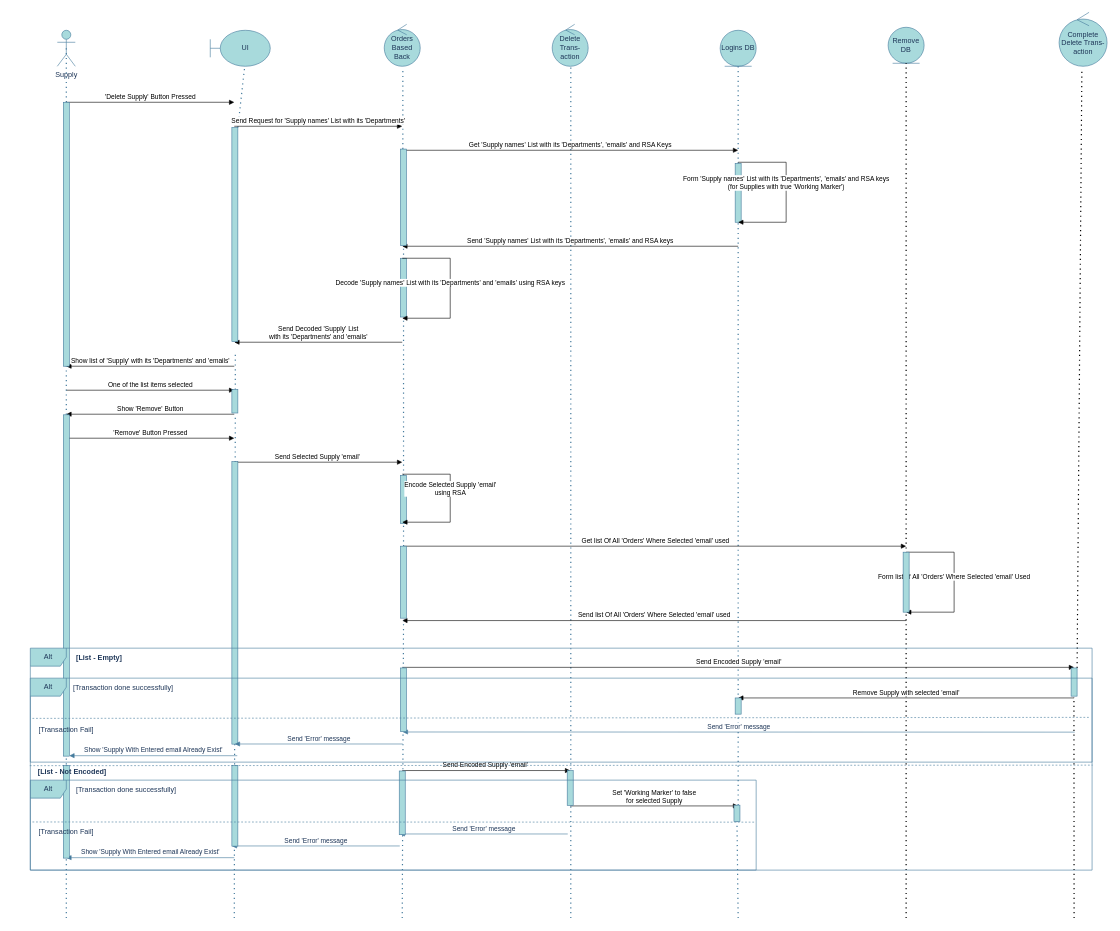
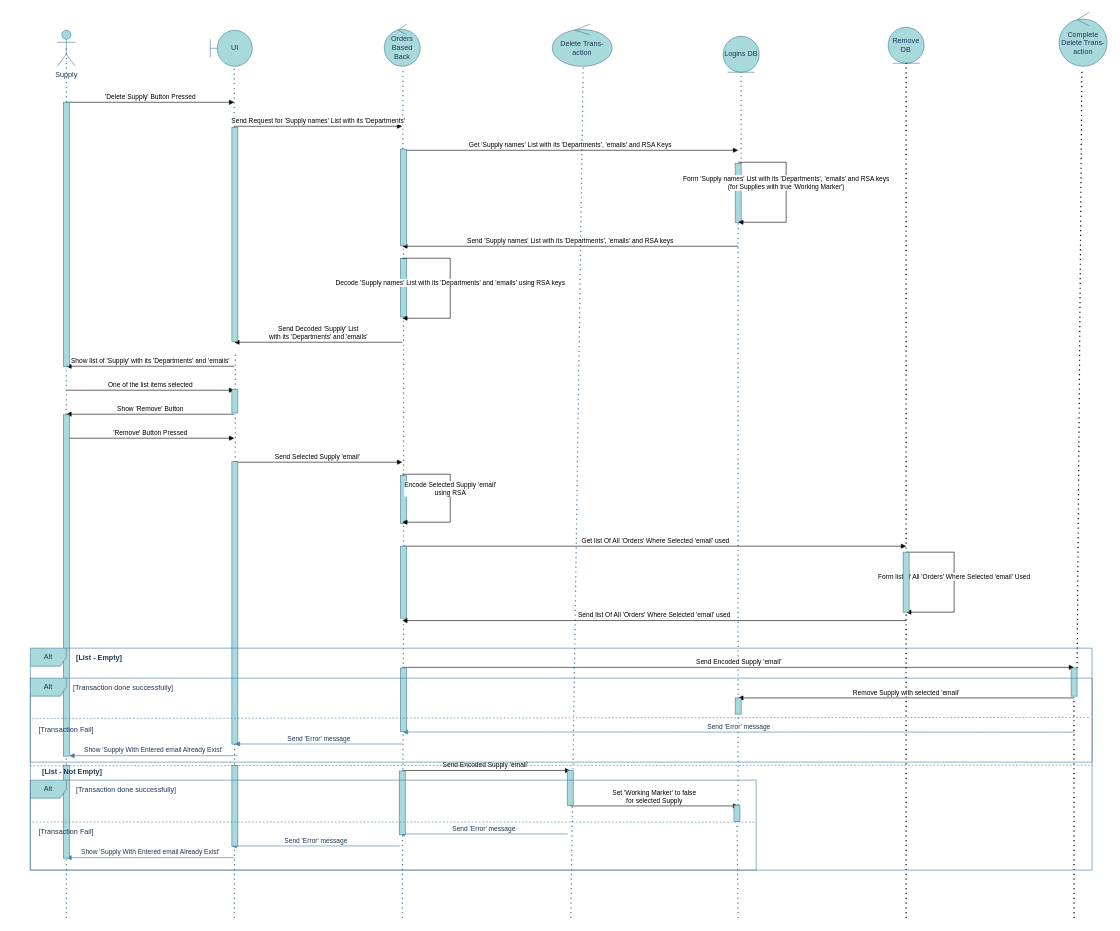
- <mxCell id="5" value="Delete Trans-action" style="ellipse;shape=umlControl;whiteSpace=wrap;html=1;strokeColor=#457B9D;fontColor=#1D3557;fillColor=#A8DADC;" vertex="1" parent="1"><mxGeometry x="920" y="40" width="60" height="70" as="geometry" /></mxCell>
+ <mxCell id="5" value="Delete Trans-action" style="ellipse;shape=umlControl;whiteSpace=wrap;html=1;strokeColor=#457B9D;fontColor=#1D3557;fillColor=#A8DADC;" vertex="1" parent="1"><mxGeometry x="920" y="40" width="100" height="70" as="geometry" /></mxCell>
- <mxCell id="3" value="UI" style="shape=umlBoundary;whiteSpace=wrap;html=1;strokeColor=#457B9D;fontColor=#1D3557;fillColor=#A8DADC;" vertex="1" parent="1"><mxGeometry x="350" y="50" width="100" height="60" as="geometry" /></mxCell>
+ <mxCell id="3" value="UI" style="shape=umlBoundary;whiteSpace=wrap;html=1;strokeColor=#457B9D;fontColor=#1D3557;fillColor=#A8DADC;" vertex="1" parent="1"><mxGeometry x="350" y="50" width="70" height="60" as="geometry" /></mxCell>
- <mxCell id="6" value="Logins DB" style="ellipse;shape=umlEntity;whiteSpace=wrap;html=1;strokeColor=#457B9D;fontColor=#1D3557;fillColor=#A8DADC;" vertex="1" parent="1"><mxGeometry x="1200" y="50" width="60" height="60" as="geometry" /></mxCell>
+ <mxCell id="6" value="Logins DB" style="ellipse;shape=umlEntity;whiteSpace=wrap;html=1;strokeColor=#457B9D;fontColor=#1D3557;fillColor=#A8DADC;" vertex="1" parent="1"><mxGeometry x="1205" y="60" width="60" height="60" as="geometry" /></mxCell>
- <mxCell id="78" value="[List - Not Encoded]" style="text;html=1;strokeColor=none;fillColor=none;align=center;verticalAlign=middle;whiteSpace=wrap;rounded=0;fontColor=#1D3557;fontStyle=1" vertex="1" parent="1"><mxGeometry x="25" y="1270" width="190" height="33" as="geometry" /></mxCell>
+ <mxCell id="78" value="[List - Not Empty]" style="text;html=1;strokeColor=none;fillColor=none;align=center;verticalAlign=middle;whiteSpace=wrap;rounded=0;fontColor=#1D3557;fontStyle=1" vertex="1" parent="1"><mxGeometry x="25" y="1270" width="190" height="33" as="geometry" /></mxCell>
